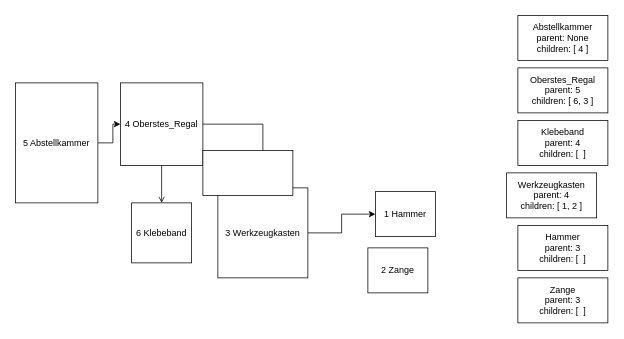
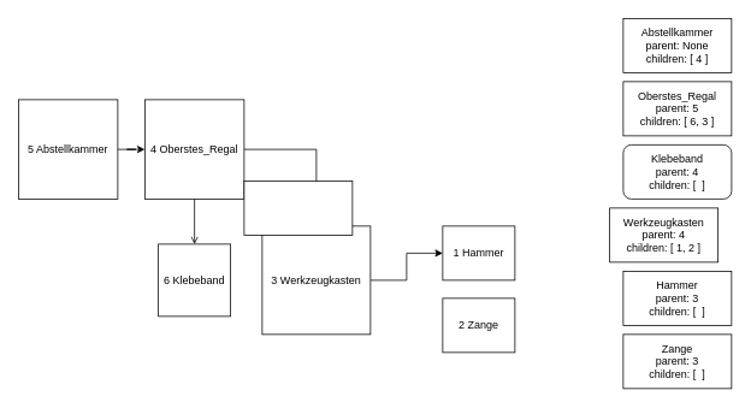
- <mxCell id="8" value="5 Abstellkammer" style="whiteSpace=wrap;html=1;aspect=fixed;" vertex="1" parent="1"><mxGeometry x="20" y="110" width="110" height="160" as="geometry" /></mxCell>
+ <mxCell id="8" value="5 Abstellkammer" style="whiteSpace=wrap;html=1;aspect=fixed;" vertex="1" parent="1"><mxGeometry x="20" y="110" width="110" height="110" as="geometry" /></mxCell>
- <mxCell id="13" value="&lt;div&gt;Klebeband&lt;/div&gt;&lt;div&gt;parent: 4&lt;/div&gt;&lt;div&gt;children: [&amp;nbsp; ]&lt;br&gt;&lt;/div&gt;" style="whiteSpace=wrap;html=1;" vertex="1" parent="1"><mxGeometry x="690" y="160" width="120" height="60" as="geometry" /></mxCell>
+ <mxCell id="13" value="&lt;div&gt;Klebeband&lt;/div&gt;&lt;div&gt;parent: 4&lt;/div&gt;&lt;div&gt;children: [&amp;nbsp; ]&lt;br&gt;&lt;/div&gt;" style="whiteSpace=wrap;html=1;rounded=1;" vertex="1" parent="1"><mxGeometry x="690" y="160" width="120" height="60" as="geometry" /></mxCell>
- <mxCell id="10" value="&lt;div&gt;&lt;br&gt;&lt;/div&gt;&lt;div&gt;1 Hammer&lt;/div&gt;&lt;div&gt;&lt;br&gt;&lt;/div&gt;" style="whiteSpace=wrap;html=1;" vertex="1" parent="1"><mxGeometry x="500" y="255" width="80" height="60" as="geometry" /></mxCell>
+ <mxCell id="10" value="&lt;div&gt;&lt;br&gt;&lt;/div&gt;&lt;div&gt;1 Hammer&lt;/div&gt;&lt;div&gt;&lt;br&gt;&lt;/div&gt;" style="whiteSpace=wrap;html=1;" vertex="1" parent="1"><mxGeometry x="490" y="250" width="80" height="60" as="geometry" /></mxCell>
